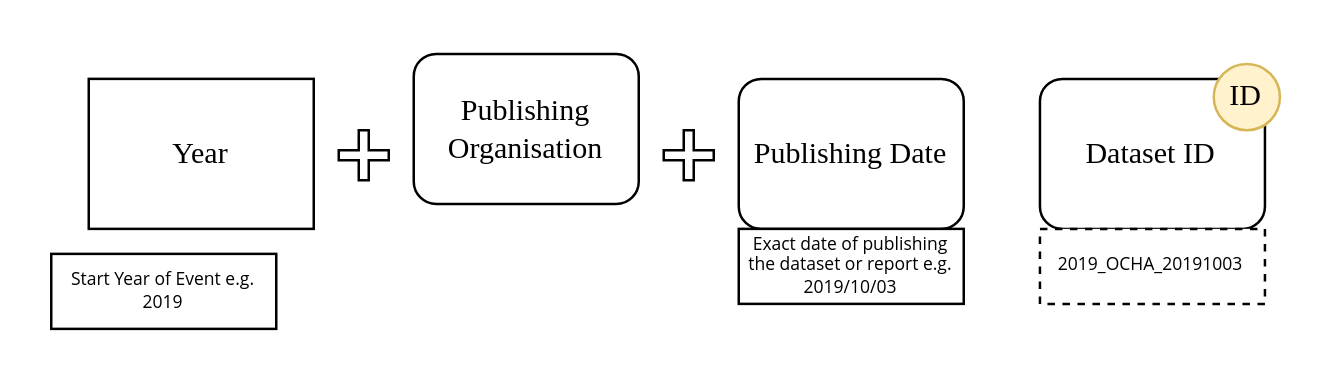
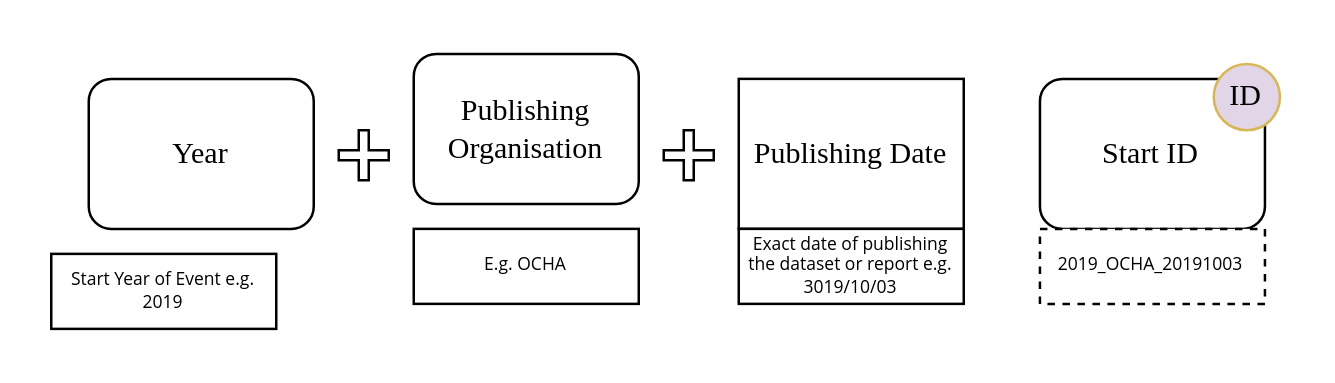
- <mxCell id="13" value="ID" style="ellipse;whiteSpace=wrap;html=1;aspect=fixed;fontFamily=Montserrat;fontSource=https://fonts.googleapis.com/css?family=Montserrat;fillColor=#fff2cc;strokeColor=#d6b656;" vertex="1" parent="1"><mxGeometry x="485" y="25" width="26.48" height="26.48" as="geometry" /></mxCell>
+ <mxCell id="13" value="ID" style="ellipse;whiteSpace=wrap;html=1;aspect=fixed;fontFamily=Montserrat;fontSource=https://fonts.googleapis.com/css?family=Montserrat;fillColor=#e1d5e7;strokeColor=#d6b656;" vertex="1" parent="1"><mxGeometry x="485" y="25" width="26.48" height="26.48" as="geometry" /></mxCell>
- <mxCell id="5" value="Year&lt;br&gt;" style="whiteSpace=wrap;html=1;fontFamily=Montserrat;fontSource=https://fonts.googleapis.com/css?family=Montserrat;rounded=0;" vertex="1" parent="1"><mxGeometry x="35" y="30.95" width="90" height="60" as="geometry" /></mxCell>
+ <mxCell id="5" value="Year&lt;br&gt;" style="rounded=1;whiteSpace=wrap;html=1;fontFamily=Montserrat;fontSource=https://fonts.googleapis.com/css?family=Montserrat;" vertex="1" parent="1"><mxGeometry x="35" y="30.95" width="90" height="60" as="geometry" /></mxCell>
- <mxCell id="9" value="Publishing Date" style="rounded=1;whiteSpace=wrap;html=1;fontFamily=Montserrat;fontSource=https://fonts.googleapis.com/css?family=Montserrat;" vertex="1" parent="1"><mxGeometry x="295" y="30.95" width="90" height="60" as="geometry" /></mxCell>
+ <mxCell id="9" value="Publishing Date" style="whiteSpace=wrap;html=1;fontFamily=Montserrat;fontSource=https://fonts.googleapis.com/css?family=Montserrat;rounded=0;" vertex="1" parent="1"><mxGeometry x="295" y="30.95" width="90" height="60" as="geometry" /></mxCell>
- <mxCell id="11" value="Dataset ID" style="rounded=1;whiteSpace=wrap;html=1;fontFamily=Montserrat;fontSource=https://fonts.googleapis.com/css?family=Montserrat;" vertex="1" parent="1"><mxGeometry x="415.48" y="30.95" width="90" height="60" as="geometry" /></mxCell>
+ <mxCell id="11" value="Start ID" style="rounded=1;whiteSpace=wrap;html=1;fontFamily=Montserrat;fontSource=https://fonts.googleapis.com/css?family=Montserrat;" vertex="1" parent="1"><mxGeometry x="415.48" y="30.95" width="90" height="60" as="geometry" /></mxCell>
+ <mxCell id="8" value="E.g. OCHA" style="rounded=0;whiteSpace=wrap;html=1;fontFamily=Open Sans;fontSource=https://fonts.googleapis.com/css?family=Open+Sans;fontSize=7;" vertex="1" parent="1"><mxGeometry x="165" y="90.95" width="90" height="30" as="geometry" /></mxCell>
- <mxCell id="10" value="Exact date of publishing the dataset or report e.g. 2019/10/03" style="rounded=0;whiteSpace=wrap;html=1;fontFamily=Open Sans;fontSource=https://fonts.googleapis.com/css?family=Open+Sans;fontSize=7;" vertex="1" parent="1"><mxGeometry x="295" y="90.95" width="90" height="30" as="geometry" /></mxCell>
+ <mxCell id="10" value="Exact date of publishing the dataset or report e.g. 3019/10/03" style="rounded=0;whiteSpace=wrap;html=1;fontFamily=Open Sans;fontSource=https://fonts.googleapis.com/css?family=Open+Sans;fontSize=7;" vertex="1" parent="1"><mxGeometry x="295" y="90.95" width="90" height="30" as="geometry" /></mxCell>
